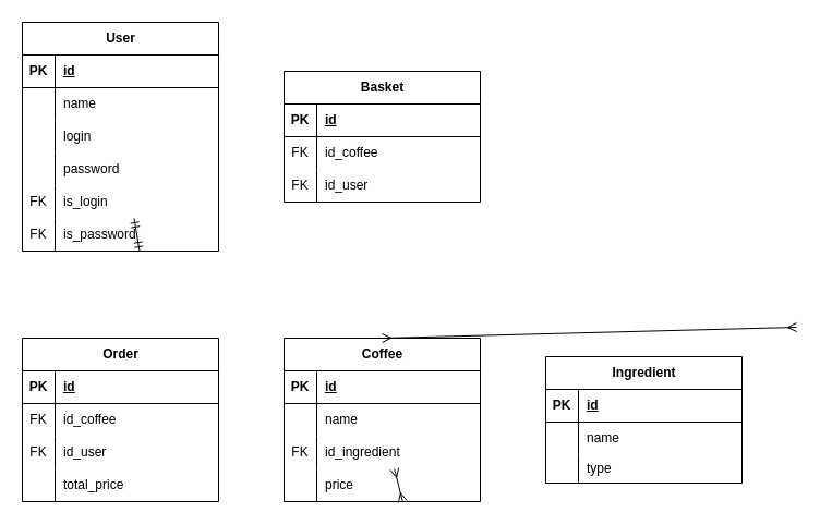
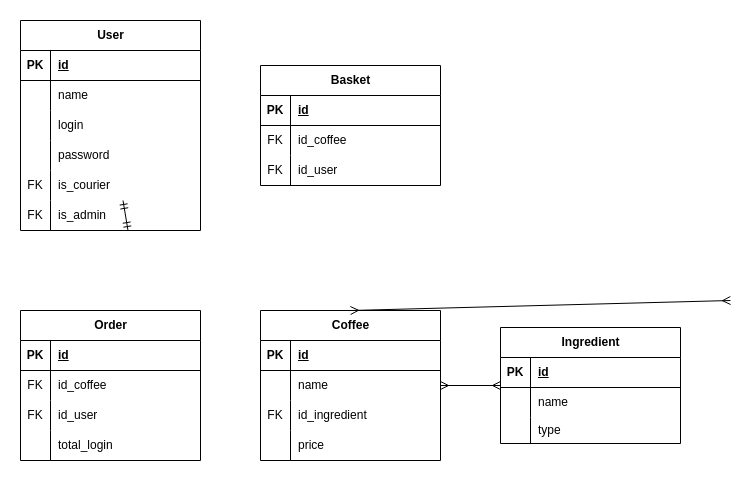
- <mxCell id="17" value="is_login" style="shape=partialRectangle;connectable=0;fillColor=none;top=0;left=0;bottom=0;right=0;align=left;spacingLeft=6;overflow=hidden;whiteSpace=wrap;html=1;" parent="15" vertex="1"><mxGeometry x="30" width="150" height="30" as="geometry"><mxRectangle width="150" height="30" as="alternateBounds" /></mxGeometry></mxCell>
+ <mxCell id="17" value="is_courier" style="shape=partialRectangle;connectable=0;fillColor=none;top=0;left=0;bottom=0;right=0;align=left;spacingLeft=6;overflow=hidden;whiteSpace=wrap;html=1;" parent="15" vertex="1"><mxGeometry x="30" width="150" height="30" as="geometry"><mxRectangle width="150" height="30" as="alternateBounds" /></mxGeometry></mxCell>
- <mxCell id="20" value="is_password" style="shape=partialRectangle;connectable=0;fillColor=none;top=0;left=0;bottom=0;right=0;align=left;spacingLeft=6;overflow=hidden;whiteSpace=wrap;html=1;" vertex="1" parent="18"><mxGeometry x="30" width="150" height="30" as="geometry"><mxRectangle width="150" height="30" as="alternateBounds" /></mxGeometry></mxCell>
+ <mxCell id="20" value="is_admin" style="shape=partialRectangle;connectable=0;fillColor=none;top=0;left=0;bottom=0;right=0;align=left;spacingLeft=6;overflow=hidden;whiteSpace=wrap;html=1;" vertex="1" parent="18"><mxGeometry x="30" width="150" height="30" as="geometry"><mxRectangle width="150" height="30" as="alternateBounds" /></mxGeometry></mxCell>
- <mxCell id="33" value="total_price" style="shape=partialRectangle;connectable=0;fillColor=none;top=0;left=0;bottom=0;right=0;align=left;spacingLeft=6;overflow=hidden;whiteSpace=wrap;html=1;" parent="31" vertex="1"><mxGeometry x="30" width="150" height="30" as="geometry"><mxRectangle width="150" height="30" as="alternateBounds" /></mxGeometry></mxCell>
+ <mxCell id="33" value="total_login" style="shape=partialRectangle;connectable=0;fillColor=none;top=0;left=0;bottom=0;right=0;align=left;spacingLeft=6;overflow=hidden;whiteSpace=wrap;html=1;" parent="31" vertex="1"><mxGeometry x="30" width="150" height="30" as="geometry"><mxRectangle width="150" height="30" as="alternateBounds" /></mxGeometry></mxCell>
- <mxCell id="58" value="" style="fontSize=12;html=1;endArrow=ERmany;startArrow=ERmany;rounded=0;" edge="1" parent="1" source="44" target="56"><mxGeometry width="100" height="100" relative="1" as="geometry"><mxPoint x="610" y="510" as="sourcePoint" /><mxPoint x="710" y="410" as="targetPoint" /></mxGeometry></mxCell>
+ <mxCell id="58" value="" style="fontSize=12;html=1;endArrow=ERmany;startArrow=ERmany;rounded=0;" edge="1" parent="1" source="44" target="34"><mxGeometry width="100" height="100" relative="1" as="geometry"><mxPoint x="610" y="510" as="sourcePoint" /><mxPoint x="710" y="410" as="targetPoint" /></mxGeometry></mxCell>
